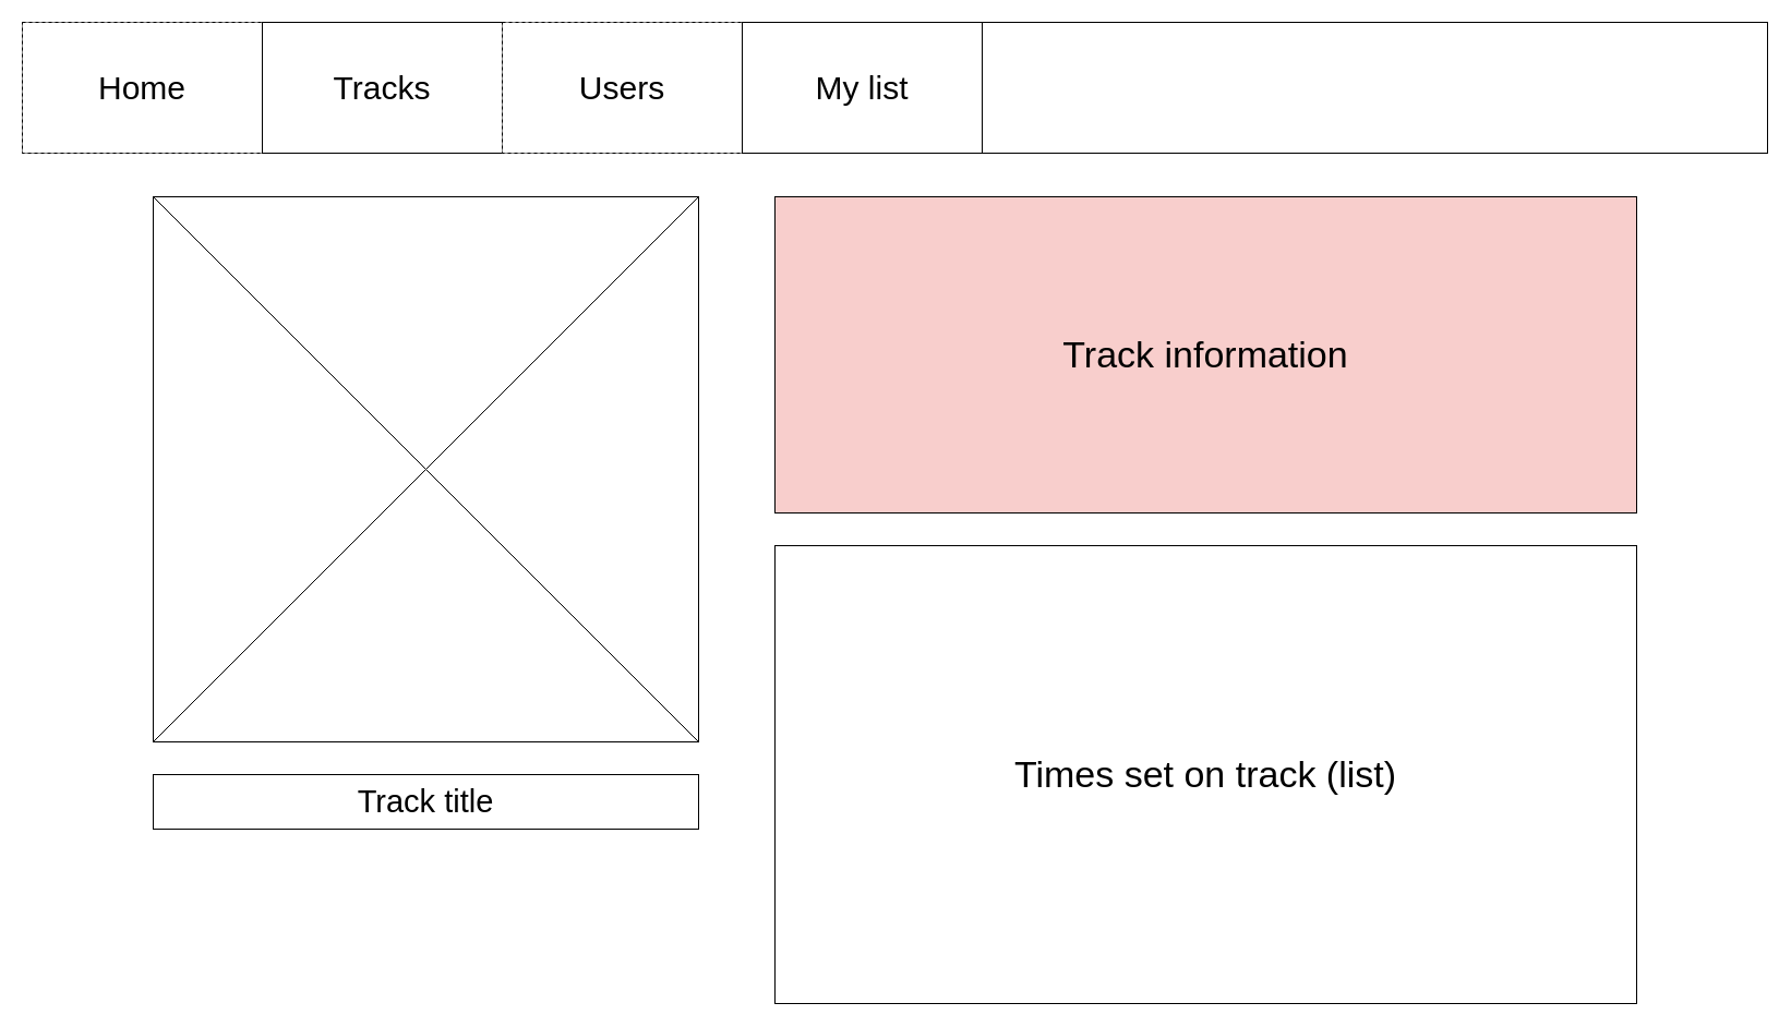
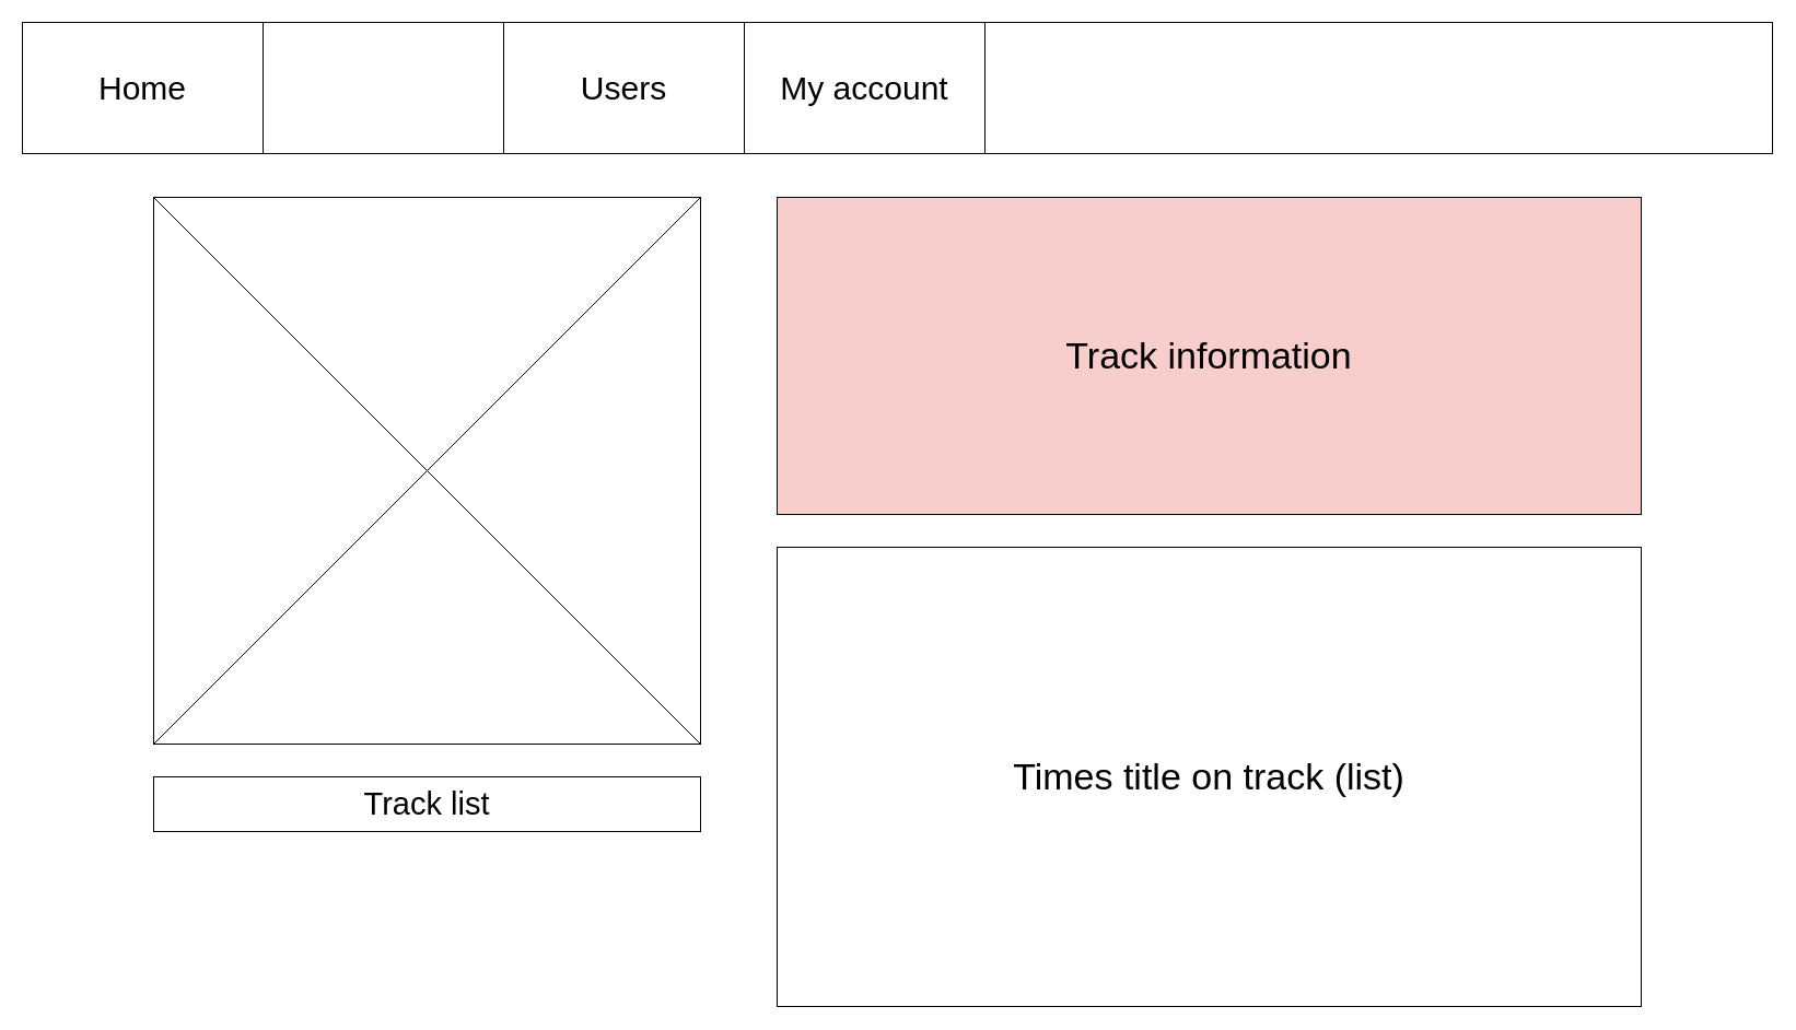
- <mxCell id="10" value="&lt;font style=&quot;font-size: 30px;&quot;&gt;Home&lt;/font&gt;" style="rounded=0;whiteSpace=wrap;html=1;dashed=1;" vertex="1" parent="9"><mxGeometry width="220" height="120" as="geometry" /></mxCell>
+ <mxCell id="10" value="&lt;font style=&quot;font-size: 30px;&quot;&gt;Home&lt;/font&gt;" style="rounded=0;whiteSpace=wrap;html=1;" vertex="1" parent="9"><mxGeometry width="220" height="120" as="geometry" /></mxCell>
- <mxCell id="11" value="&lt;font style=&quot;font-size: 30px;&quot;&gt;Tracks&lt;/font&gt;" style="rounded=0;whiteSpace=wrap;html=1;" vertex="1" parent="9"><mxGeometry x="220" width="220" height="120" as="geometry" /></mxCell>
- <mxCell id="12" value="&lt;font style=&quot;font-size: 30px;&quot;&gt;Users&lt;/font&gt;" style="rounded=0;whiteSpace=wrap;html=1;dashed=1;" vertex="1" parent="9"><mxGeometry x="440" width="220" height="120" as="geometry" /></mxCell>
+ <mxCell id="12" value="&lt;font style=&quot;font-size: 30px;&quot;&gt;Users&lt;/font&gt;" style="rounded=0;whiteSpace=wrap;html=1;" vertex="1" parent="9"><mxGeometry x="440" width="220" height="120" as="geometry" /></mxCell>
- <mxCell id="13" value="&lt;font style=&quot;font-size: 30px;&quot;&gt;My list&lt;/font&gt;" style="rounded=0;whiteSpace=wrap;html=1;" vertex="1" parent="9"><mxGeometry x="660" width="220" height="120" as="geometry" /></mxCell>
+ <mxCell id="13" value="&lt;font style=&quot;font-size: 30px;&quot;&gt;My account&lt;/font&gt;" style="rounded=0;whiteSpace=wrap;html=1;" vertex="1" parent="9"><mxGeometry x="660" width="220" height="120" as="geometry" /></mxCell>
- <mxCell id="7" value="&lt;span style=&quot;font-size: 34px;&quot;&gt;Times set on track (list)&lt;/span&gt;" style="rounded=0;whiteSpace=wrap;html=1;" vertex="1" parent="1"><mxGeometry x="710" y="500" width="790" height="420" as="geometry" /></mxCell>
+ <mxCell id="7" value="&lt;span style=&quot;font-size: 34px;&quot;&gt;Times title on track (list)&lt;/span&gt;" style="rounded=0;whiteSpace=wrap;html=1;" vertex="1" parent="1"><mxGeometry x="710" y="500" width="790" height="420" as="geometry" /></mxCell>
- <mxCell id="2" value="&lt;font style=&quot;font-size: 29px;&quot;&gt;Track title&lt;/font&gt;" style="rounded=0;whiteSpace=wrap;html=1;" vertex="1" parent="1"><mxGeometry x="140" y="710" width="500" height="50" as="geometry" /></mxCell>
+ <mxCell id="2" value="&lt;font style=&quot;font-size: 29px;&quot;&gt;Track list&lt;/font&gt;" style="rounded=0;whiteSpace=wrap;html=1;" vertex="1" parent="1"><mxGeometry x="140" y="710" width="500" height="50" as="geometry" /></mxCell>
